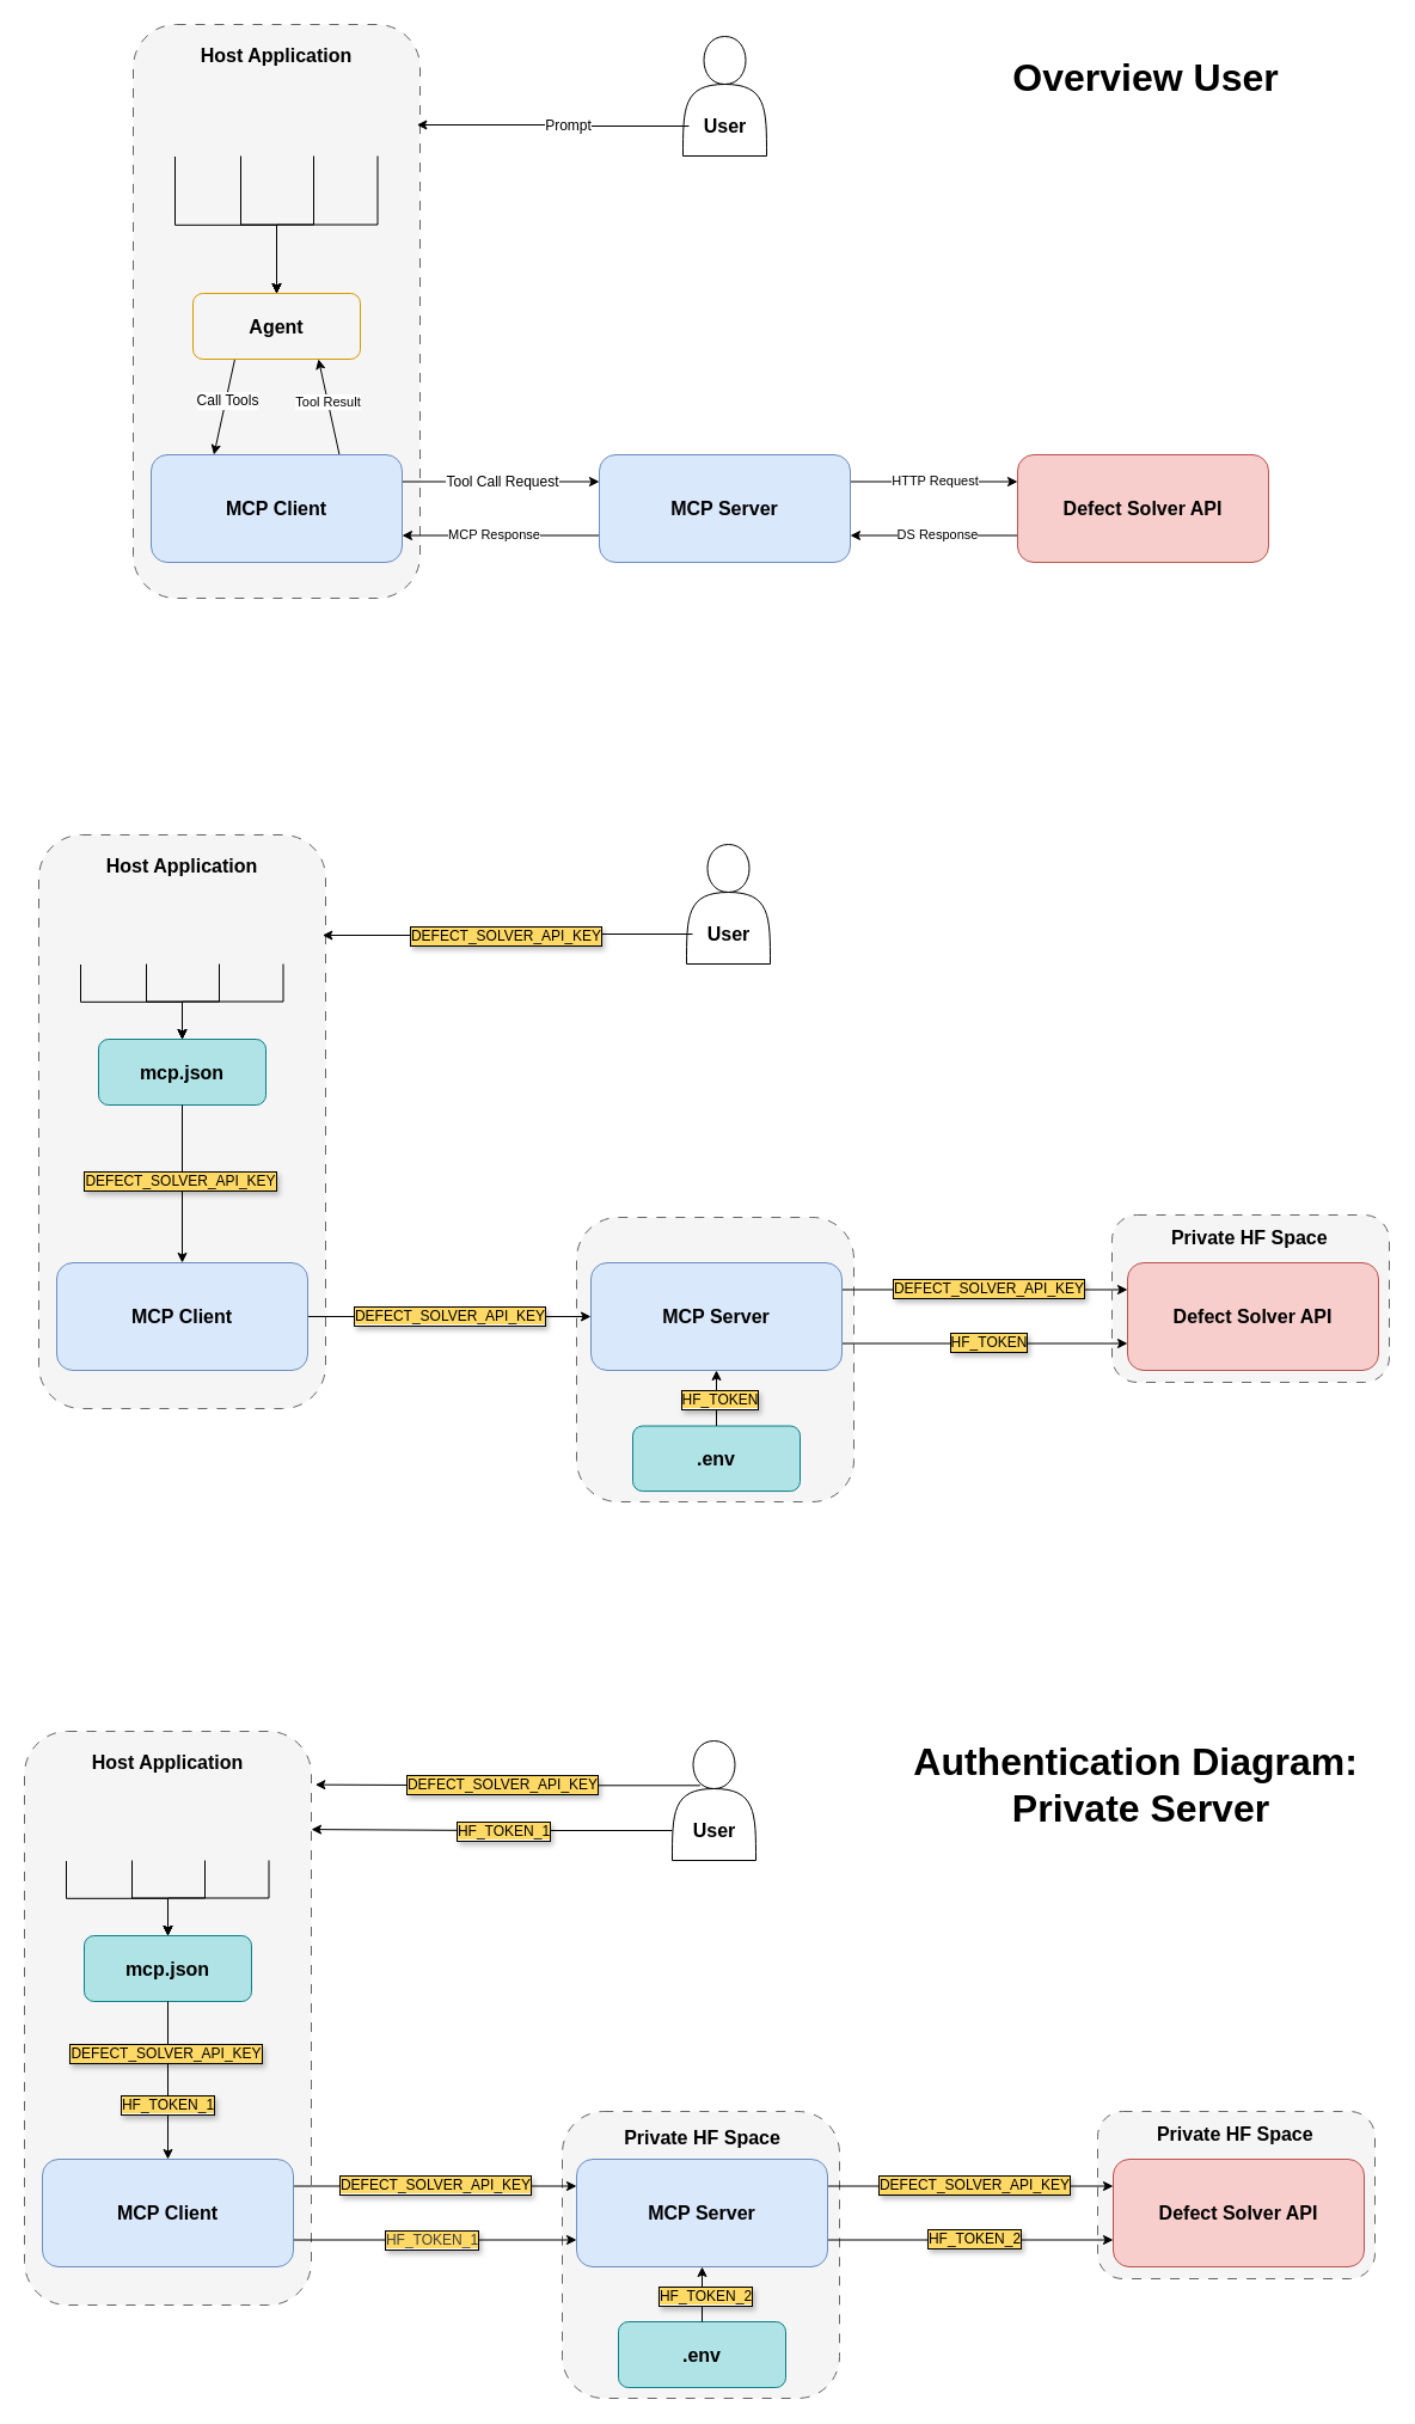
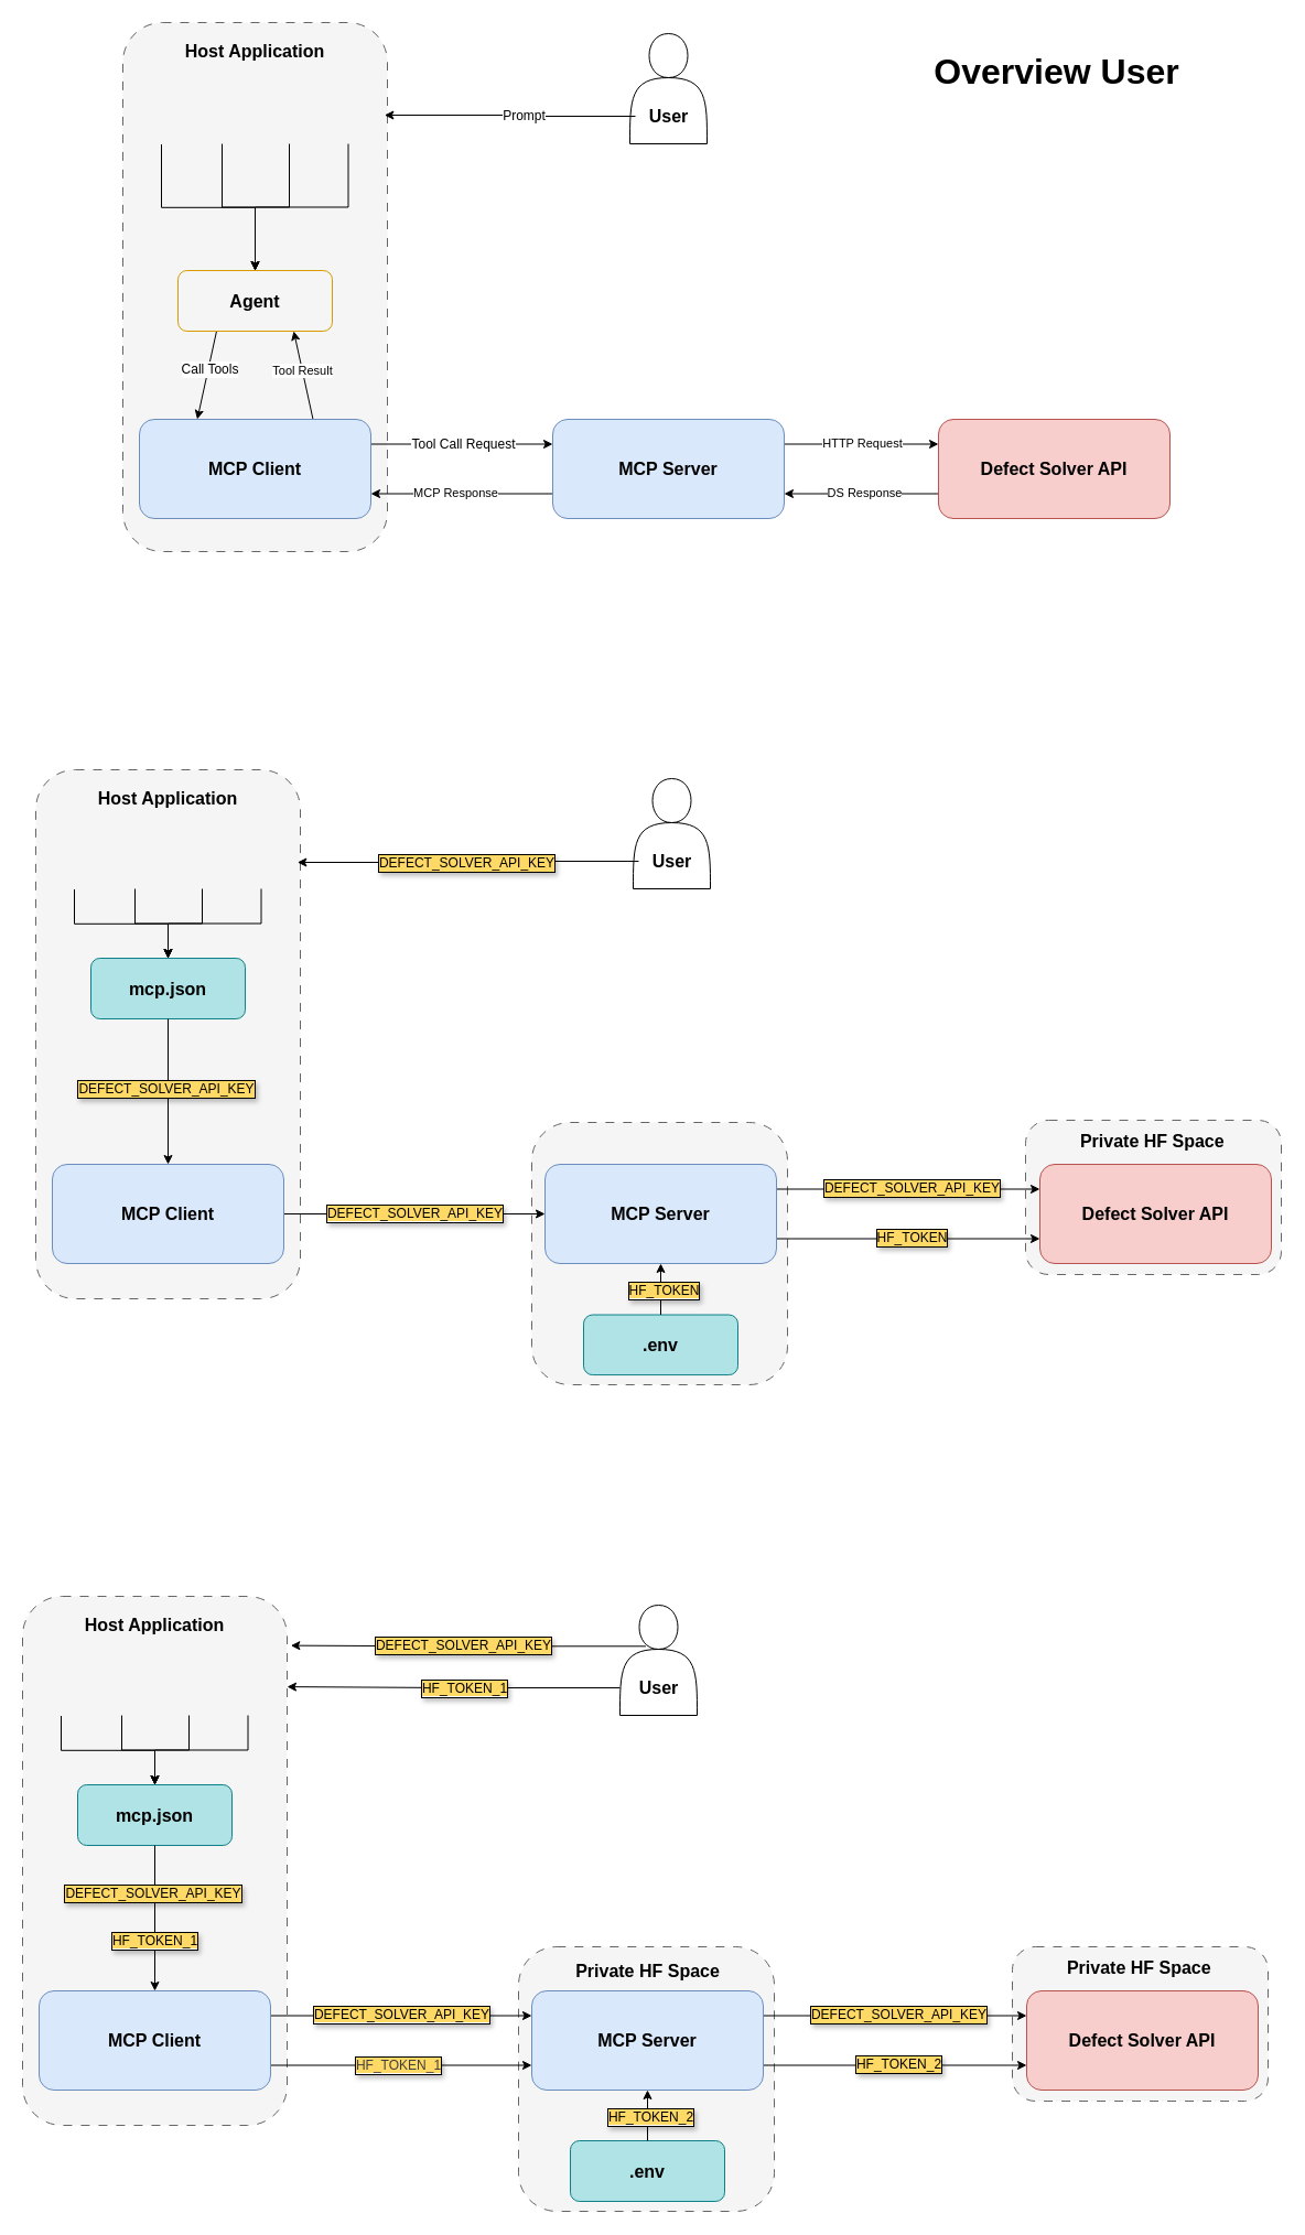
- <mxCell id="78" value="&lt;span style=&quot;font-size: 32px;&quot;&gt;Authentication&amp;nbsp;&lt;/span&gt;&lt;span style=&quot;font-size: 32px; background-color: transparent; color: light-dark(rgb(0, 0, 0), rgb(255, 255, 255));&quot;&gt;Diagram:&amp;nbsp;&lt;/span&gt;&lt;div&gt;&lt;span style=&quot;font-size: 32px; background-color: transparent; color: light-dark(rgb(0, 0, 0), rgb(255, 255, 255));&quot;&gt;Private Server&lt;/span&gt;&lt;/div&gt;" style="text;html=1;align=center;verticalAlign=middle;resizable=0;points=[];autosize=1;fontStyle=1;" parent="1" vertex="1"><mxGeometry x="769" y="1448" width="370" height="90" as="geometry" /></mxCell>
